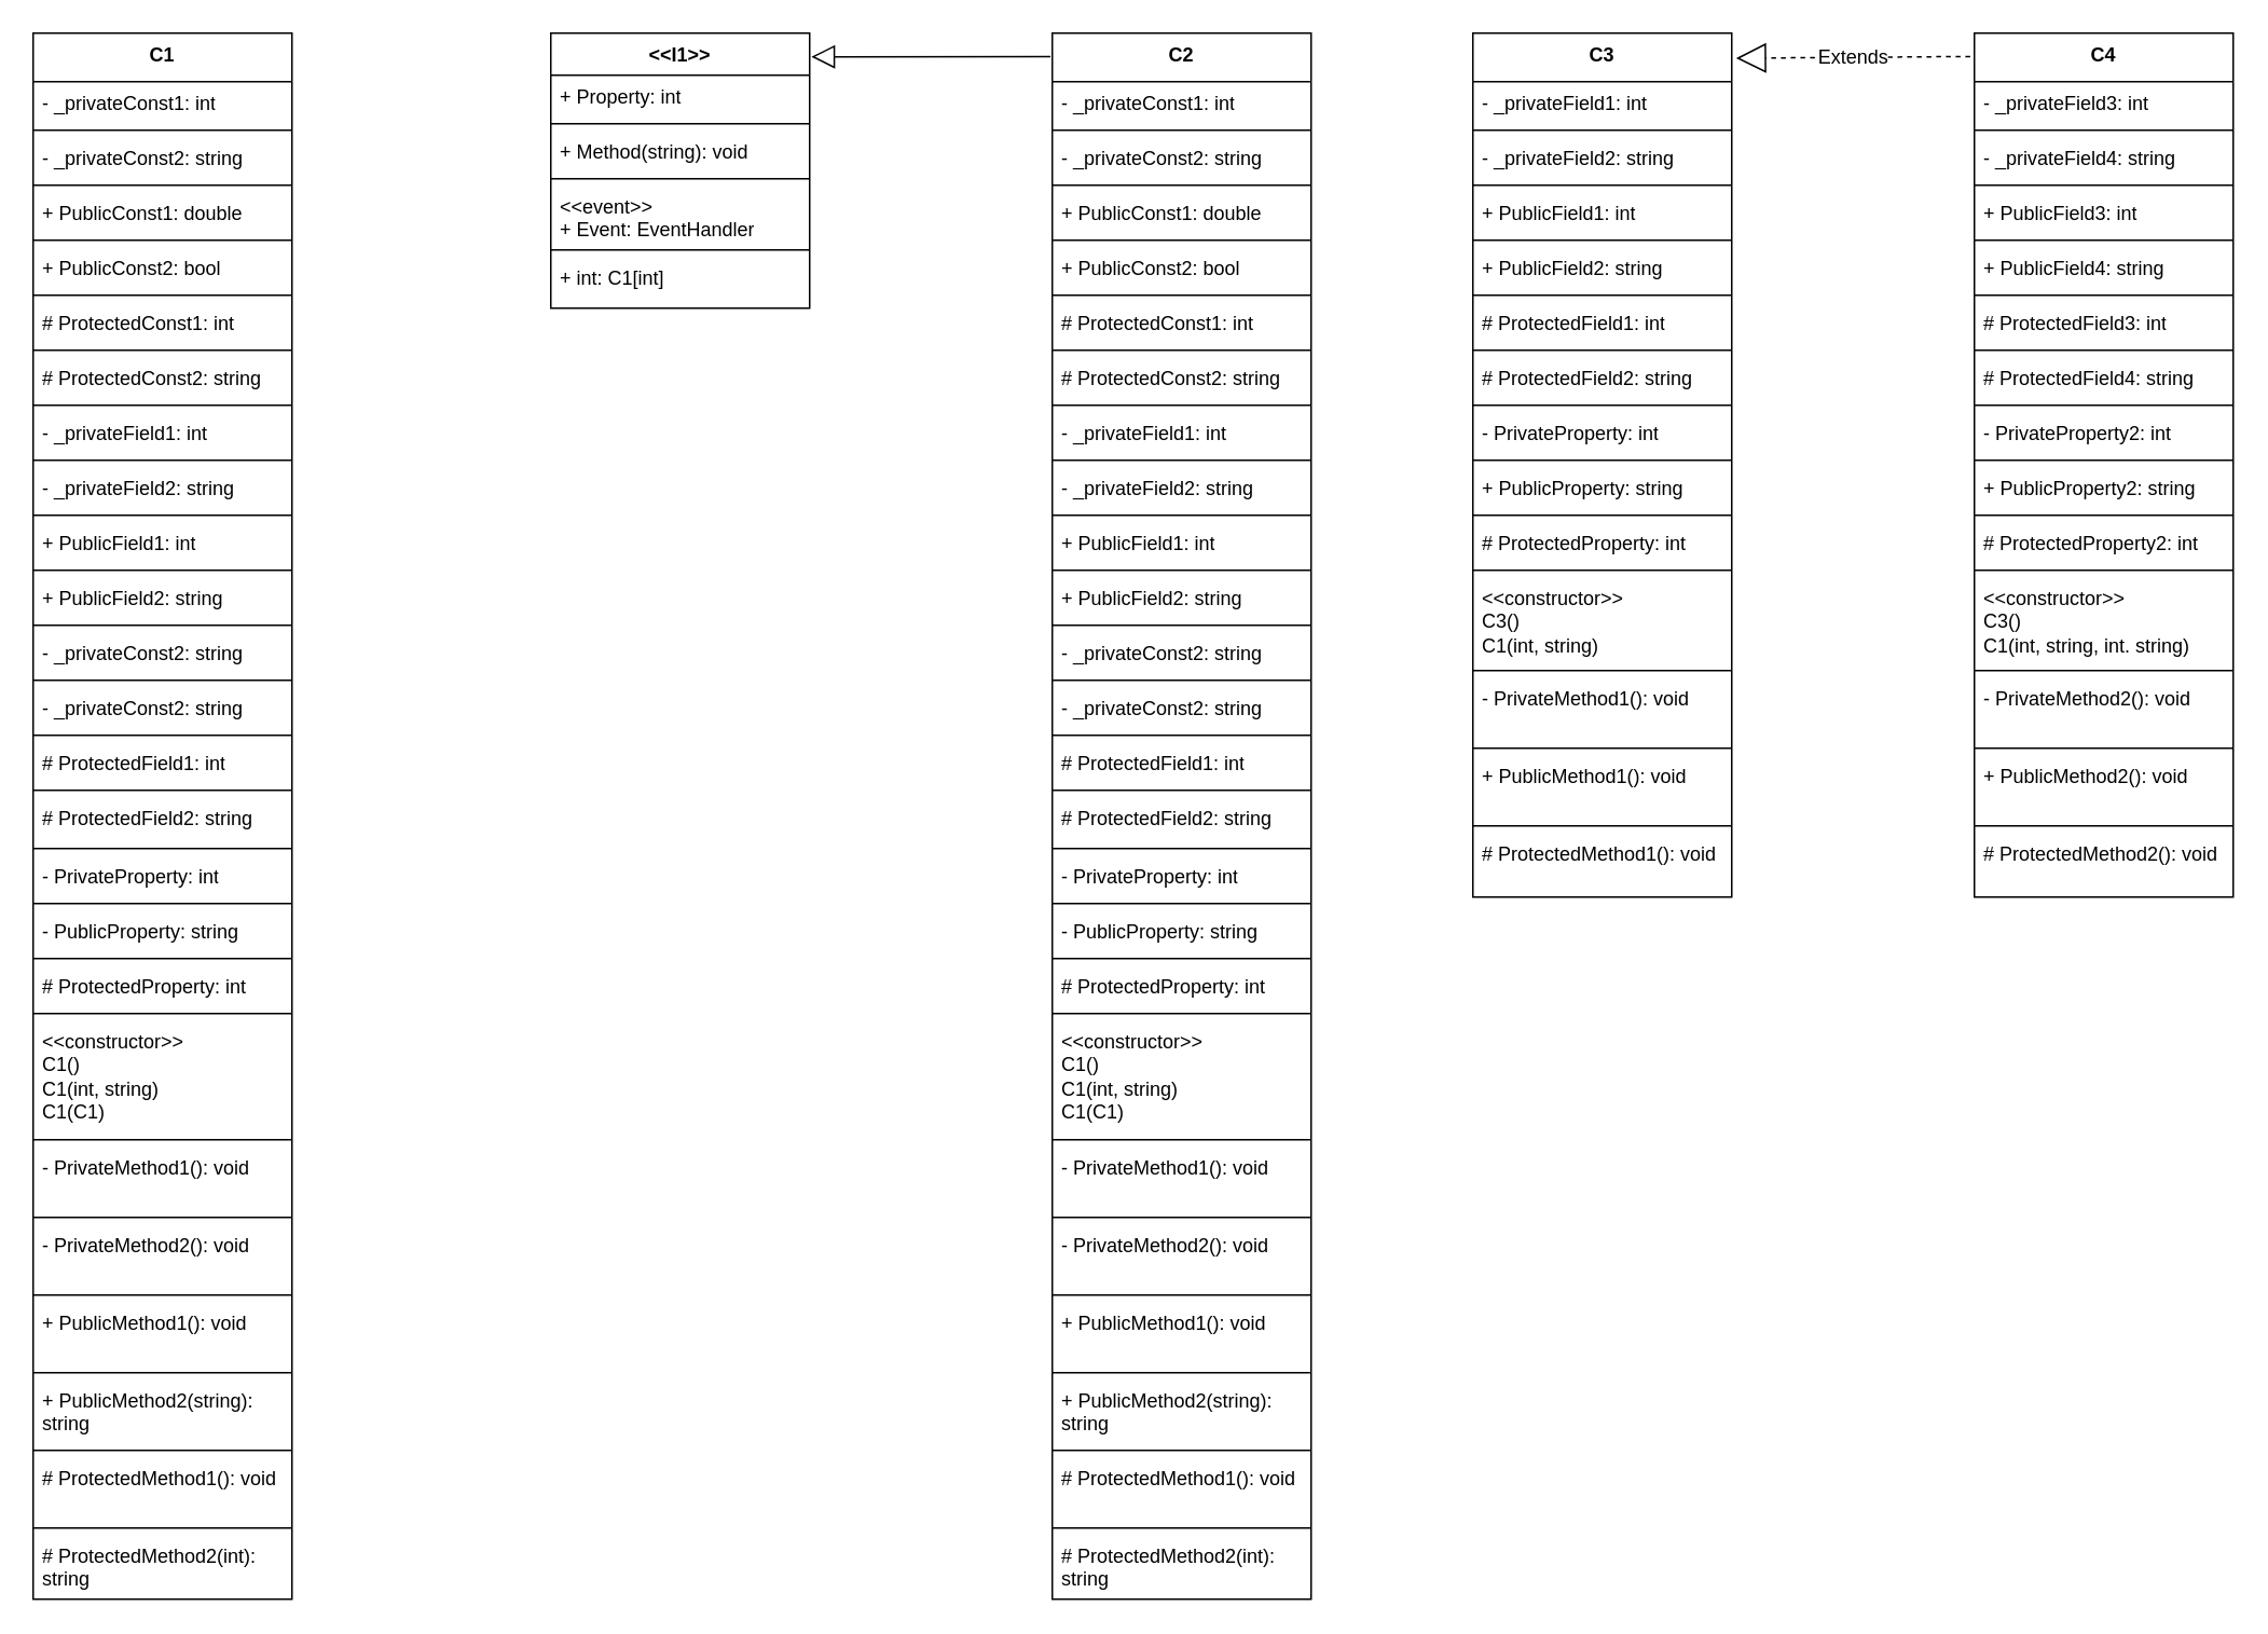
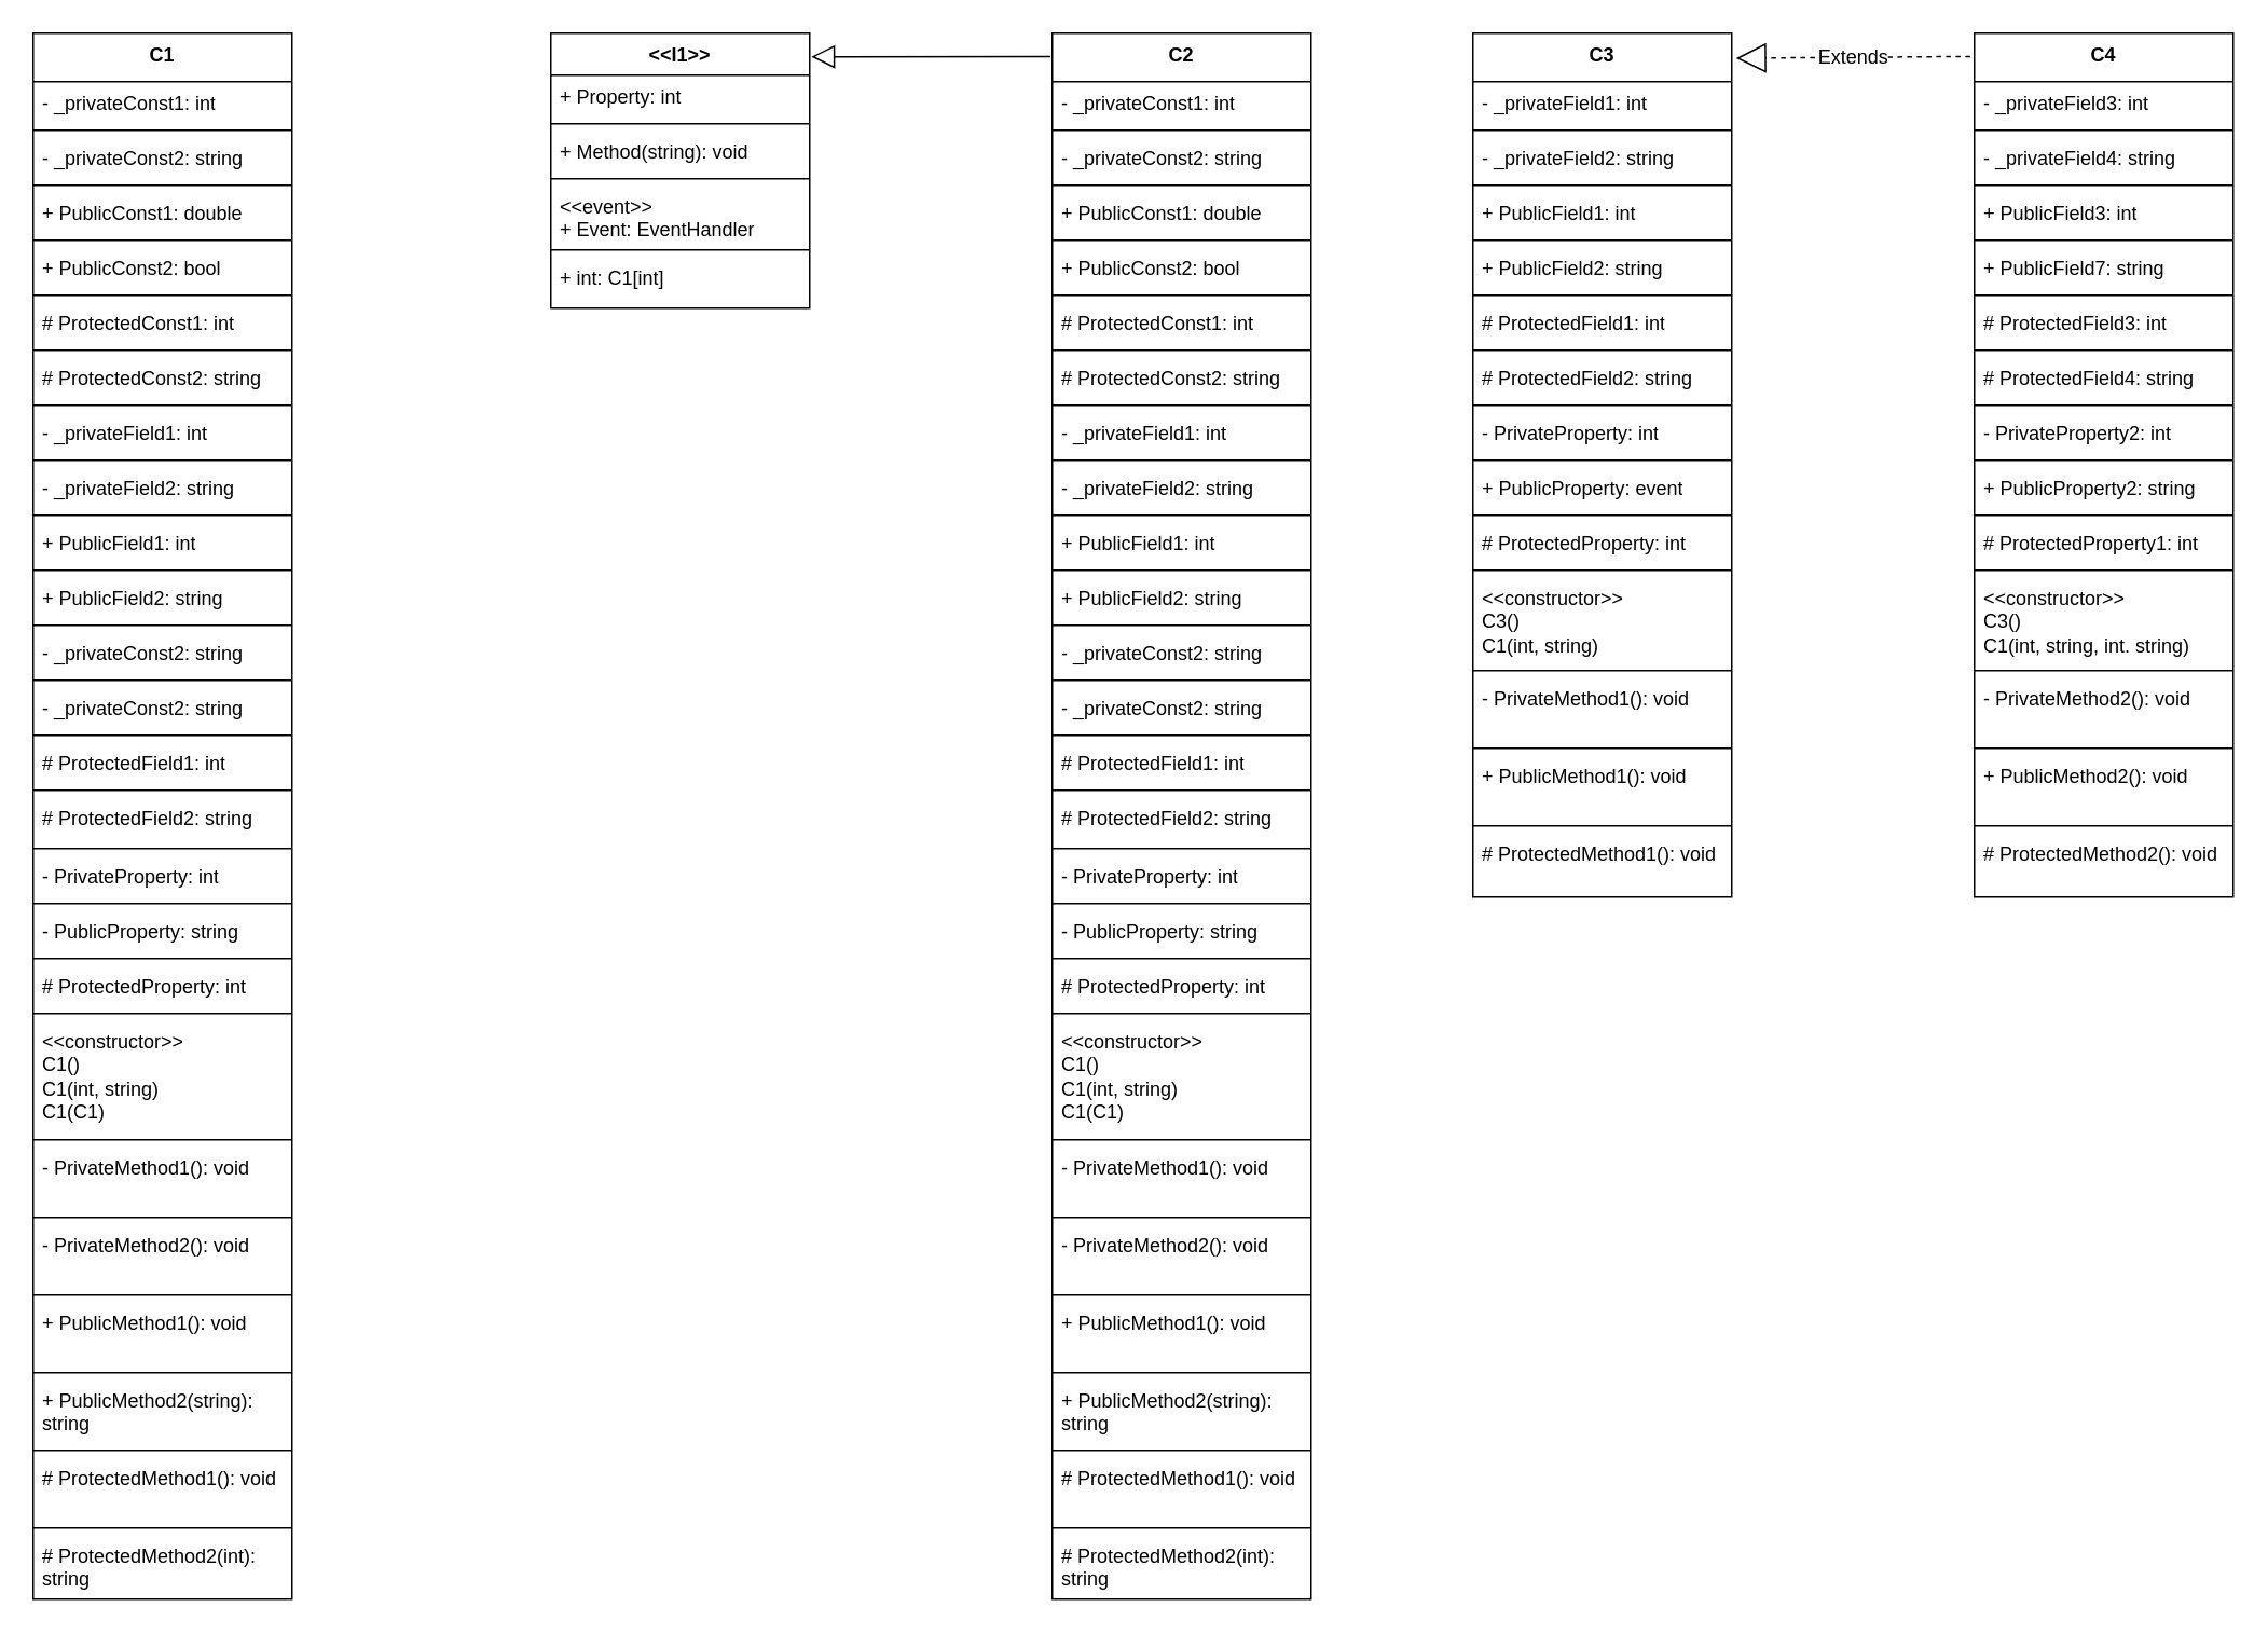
- <mxCell id="140" value="+ PublicField4: string" style="text;strokeColor=none;fillColor=none;align=left;verticalAlign=top;spacingLeft=4;spacingRight=4;overflow=hidden;rotatable=0;points=[[0,0.5],[1,0.5]];portConstraint=eastwest;whiteSpace=wrap;html=1;" vertex="1" parent="133"><mxGeometry y="132" width="160" height="26" as="geometry" /></mxCell>
+ <mxCell id="140" value="+ PublicField7: string" style="text;strokeColor=none;fillColor=none;align=left;verticalAlign=top;spacingLeft=4;spacingRight=4;overflow=hidden;rotatable=0;points=[[0,0.5],[1,0.5]];portConstraint=eastwest;whiteSpace=wrap;html=1;" vertex="1" parent="133"><mxGeometry y="132" width="160" height="26" as="geometry" /></mxCell>
- <mxCell id="122" value="+ PublicProperty: string" style="text;strokeColor=none;fillColor=none;align=left;verticalAlign=top;spacingLeft=4;spacingRight=4;overflow=hidden;rotatable=0;points=[[0,0.5],[1,0.5]];portConstraint=eastwest;whiteSpace=wrap;html=1;" vertex="1" parent="107"><mxGeometry y="268" width="160" height="26" as="geometry" /></mxCell>
+ <mxCell id="122" value="+ PublicProperty: event" style="text;strokeColor=none;fillColor=none;align=left;verticalAlign=top;spacingLeft=4;spacingRight=4;overflow=hidden;rotatable=0;points=[[0,0.5],[1,0.5]];portConstraint=eastwest;whiteSpace=wrap;html=1;" vertex="1" parent="107"><mxGeometry y="268" width="160" height="26" as="geometry" /></mxCell>
- <mxCell id="150" value="# ProtectedProperty2: int" style="text;strokeColor=none;fillColor=none;align=left;verticalAlign=top;spacingLeft=4;spacingRight=4;overflow=hidden;rotatable=0;points=[[0,0.5],[1,0.5]];portConstraint=eastwest;whiteSpace=wrap;html=1;" vertex="1" parent="133"><mxGeometry y="302" width="160" height="26" as="geometry" /></mxCell>
+ <mxCell id="150" value="# ProtectedProperty1: int" style="text;strokeColor=none;fillColor=none;align=left;verticalAlign=top;spacingLeft=4;spacingRight=4;overflow=hidden;rotatable=0;points=[[0,0.5],[1,0.5]];portConstraint=eastwest;whiteSpace=wrap;html=1;" vertex="1" parent="133"><mxGeometry y="302" width="160" height="26" as="geometry" /></mxCell>
